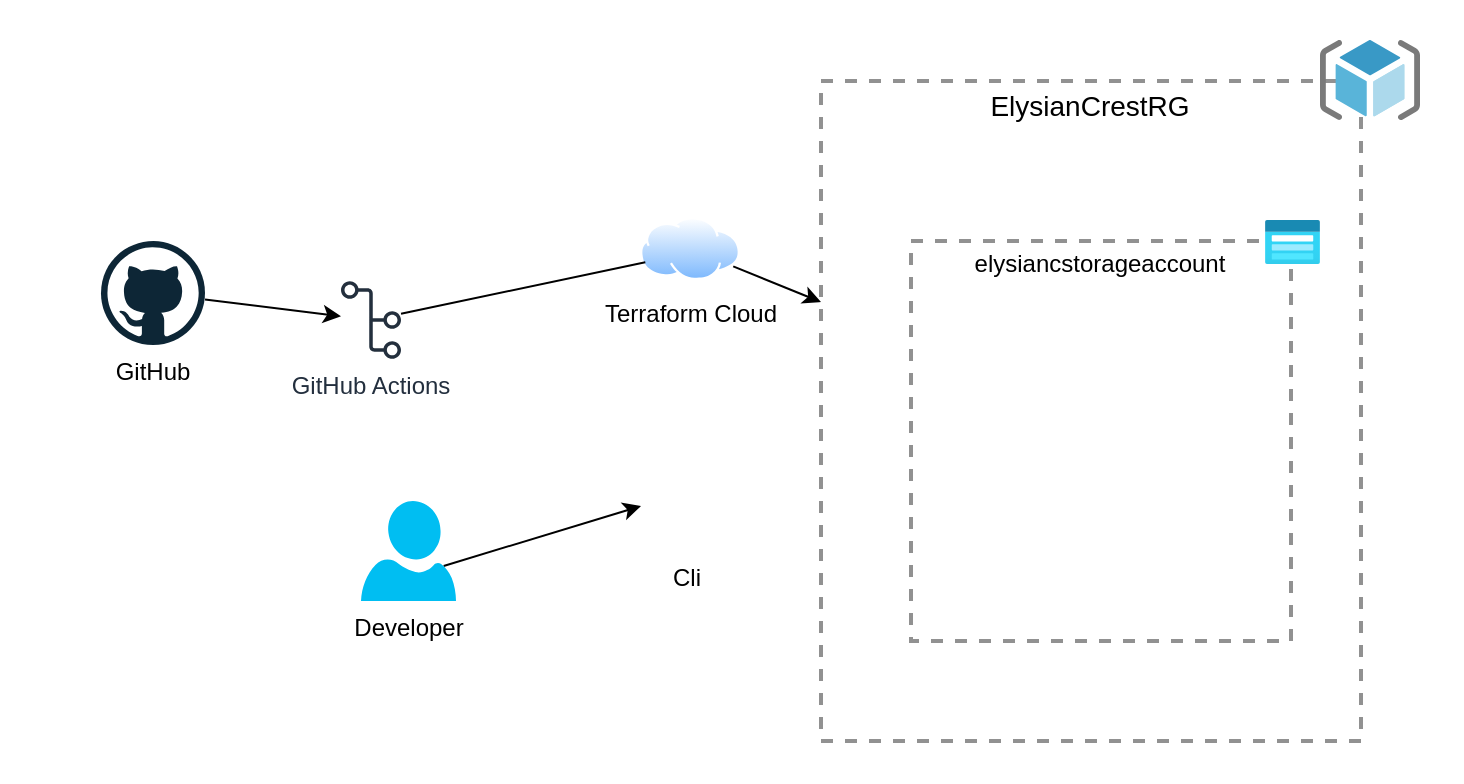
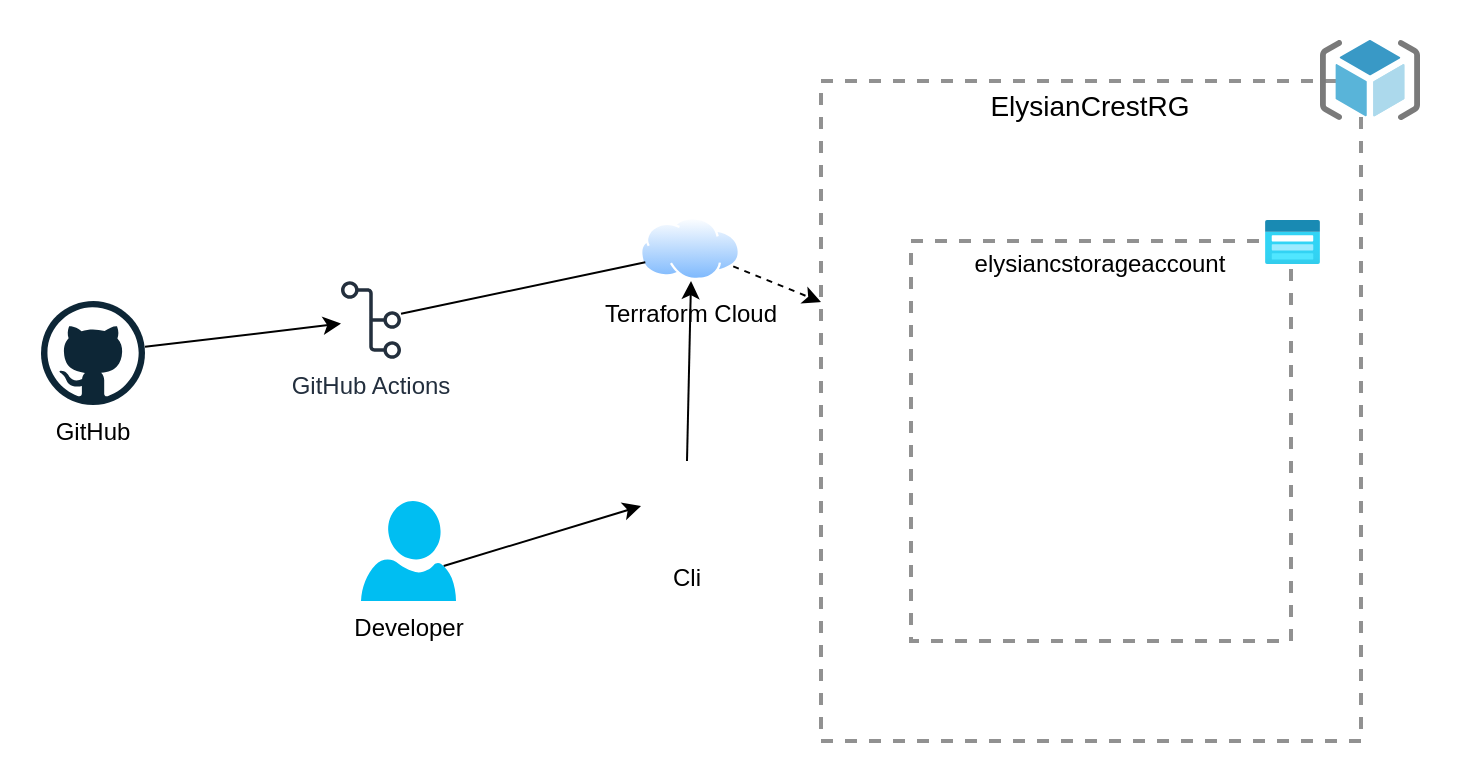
- <mxCell id="8" style="rounded=0;orthogonalLoop=1;jettySize=auto;html=1;" edge="1" parent="1" source="9" target="2"><mxGeometry relative="1" as="geometry" /></mxCell>
+ <mxCell id="8" style="rounded=0;orthogonalLoop=1;jettySize=auto;html=1;dashed=1;" edge="1" parent="1" source="9" target="2"><mxGeometry relative="1" as="geometry" /></mxCell>
- <mxCell id="7" value="GitHub" style="dashed=0;outlineConnect=0;html=1;align=center;labelPosition=center;verticalLabelPosition=bottom;verticalAlign=top;shape=mxgraph.weblogos.github" vertex="1" parent="1"><mxGeometry x="50" y="120" width="52" height="52" as="geometry" /></mxCell>
+ <mxCell id="7" value="GitHub" style="dashed=0;outlineConnect=0;html=1;align=center;labelPosition=center;verticalLabelPosition=bottom;verticalAlign=top;shape=mxgraph.weblogos.github" vertex="1" parent="1"><mxGeometry x="20" y="150" width="52" height="52" as="geometry" /></mxCell>
+ <mxCell id="14" style="rounded=0;orthogonalLoop=1;jettySize=auto;html=1;entryX=0.5;entryY=1;entryDx=0;entryDy=0;" edge="1" parent="1" source="15" target="9"><mxGeometry relative="1" as="geometry" /></mxCell>
